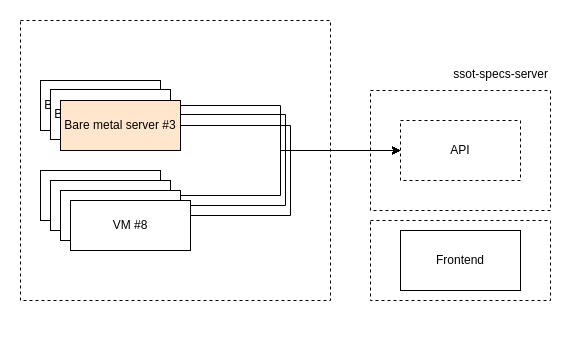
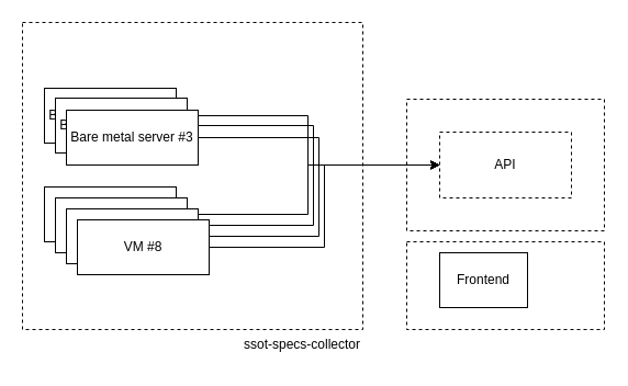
- <mxCell id="22" value="ssot-specs-server" style="text;html=1;strokeColor=none;fillColor=none;align=right;verticalAlign=top;whiteSpace=wrap;rounded=0;" parent="1" vertex="1"><mxGeometry x="390" y="60" width="160" height="30" as="geometry" /></mxCell>
- <mxCell id="18" value="Bare metal server #3" style="rounded=0;whiteSpace=wrap;html=1;fillColor=#ffe6cc;" parent="1" vertex="1"><mxGeometry x="60" y="100" width="120" height="50" as="geometry" /></mxCell>
+ <mxCell id="18" value="Bare metal server #3" style="rounded=0;whiteSpace=wrap;html=1;" parent="1" vertex="1"><mxGeometry x="60" y="100" width="120" height="50" as="geometry" /></mxCell>
+ <mxCell id="13" style="edgeStyle=orthogonalEdgeStyle;rounded=0;orthogonalLoop=1;jettySize=auto;html=1;entryX=0;entryY=0.5;entryDx=0;entryDy=0;" parent="1" source="14" target="20" edge="1"><mxGeometry relative="1" as="geometry" /></mxCell>
- <mxCell id="19" value="Frontend" style="whiteSpace=wrap;html=1;" parent="1" vertex="1"><mxGeometry x="400" y="230" width="120" height="60" as="geometry" /></mxCell>
+ <mxCell id="19" value="Frontend" style="whiteSpace=wrap;html=1;" parent="1" vertex="1"><mxGeometry x="400" y="230" width="80" height="50" as="geometry" /></mxCell>
+ <mxCell id="21" value="ssot-specs-collector" style="text;html=1;strokeColor=none;fillColor=none;align=right;verticalAlign=top;whiteSpace=wrap;rounded=0;" parent="1" vertex="1"><mxGeometry x="170" y="300" width="160" height="30" as="geometry" /></mxCell>
